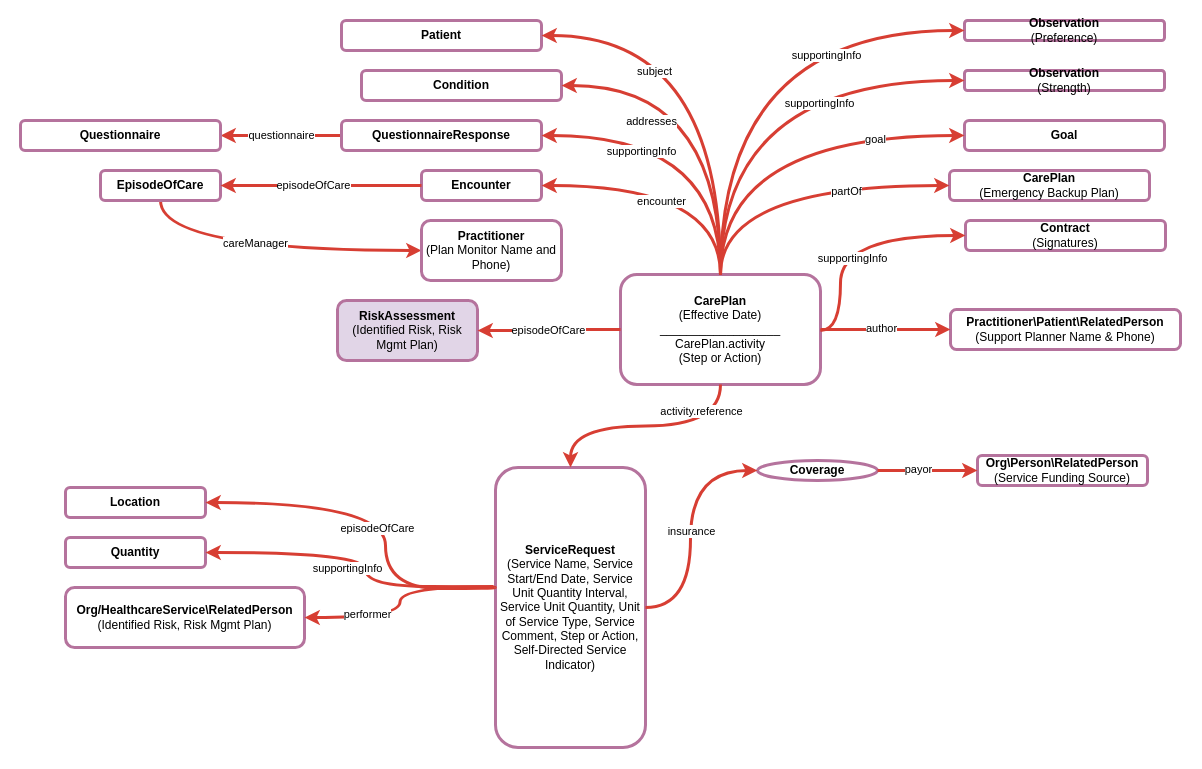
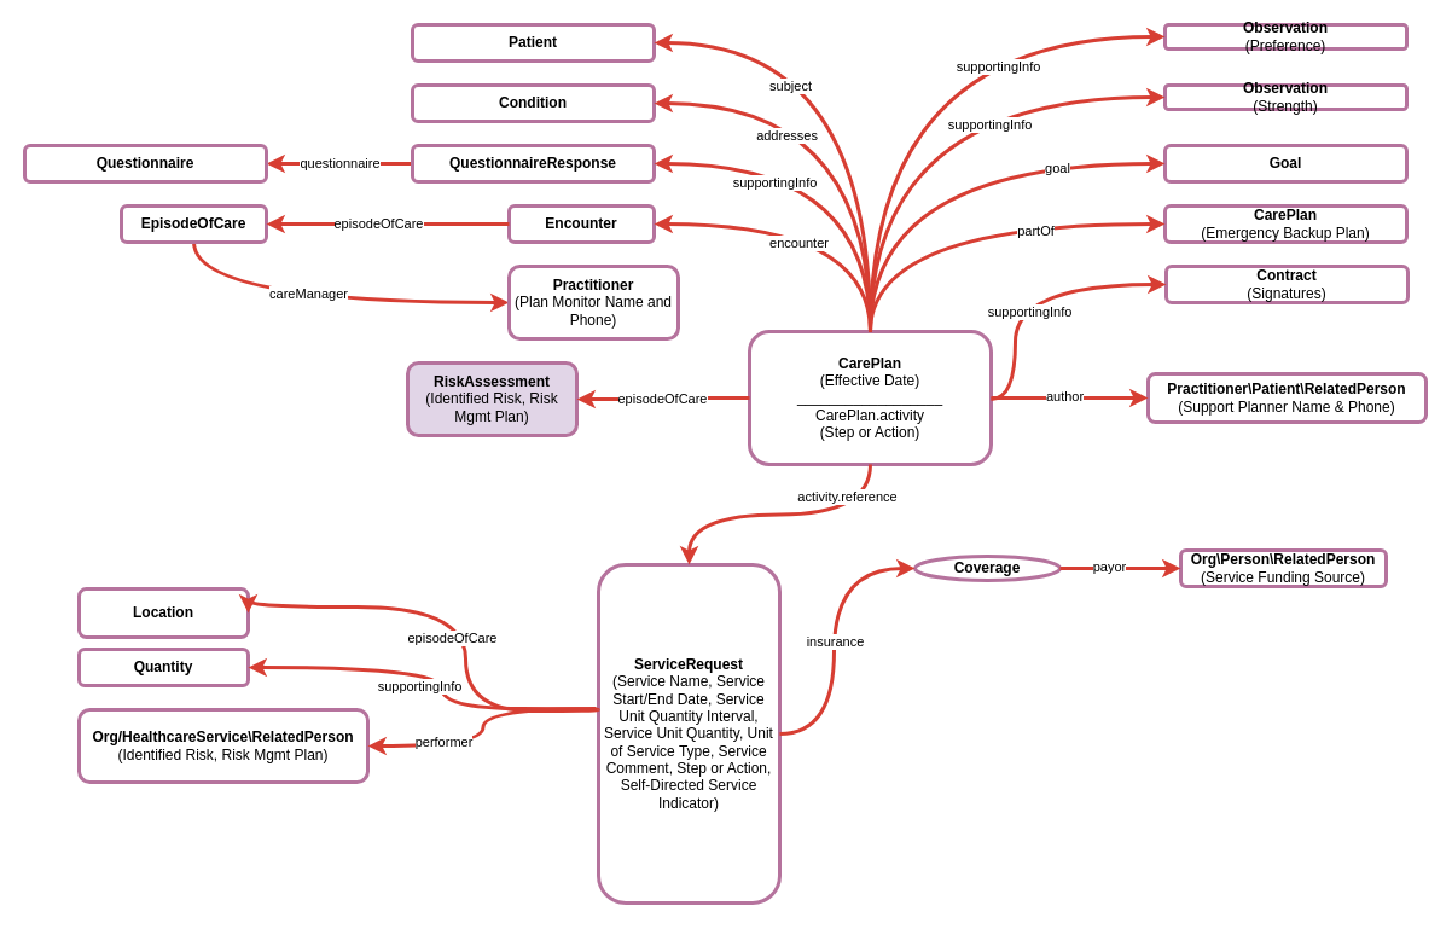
- <mxCell id="6" value="&lt;b&gt;Condition&lt;/b&gt;" style="rounded=1;whiteSpace=wrap;html=1;strokeWidth=3;strokeColor=#B5739D;" vertex="1" parent="1"><mxGeometry x="361" y="70" width="200" height="30" as="geometry" /></mxCell>
+ <mxCell id="6" value="&lt;b&gt;Condition&lt;/b&gt;" style="rounded=1;whiteSpace=wrap;html=1;strokeWidth=3;strokeColor=#B5739D;" vertex="1" parent="1"><mxGeometry x="341" y="70" width="200" height="30" as="geometry" /></mxCell>
- <mxCell id="30" value="&lt;b&gt;CarePlan&lt;/b&gt;&lt;br&gt;(Emergency Backup Plan)" style="rounded=1;whiteSpace=wrap;html=1;strokeWidth=3;strokeColor=#B5739D;" vertex="1" parent="1"><mxGeometry x="949" y="170" width="200" height="30" as="geometry" /></mxCell>
+ <mxCell id="30" value="&lt;b&gt;CarePlan&lt;/b&gt;&lt;br&gt;(Emergency Backup Plan)" style="rounded=1;whiteSpace=wrap;html=1;strokeWidth=3;strokeColor=#B5739D;" vertex="1" parent="1"><mxGeometry x="964" y="170" width="200" height="30" as="geometry" /></mxCell>
- <mxCell id="46" value="&lt;b&gt;Location&lt;/b&gt;" style="rounded=1;whiteSpace=wrap;html=1;strokeWidth=3;strokeColor=#B5739D;" vertex="1" parent="1"><mxGeometry x="65" y="487" width="140" height="30" as="geometry" /></mxCell>
+ <mxCell id="46" value="&lt;b&gt;Location&lt;/b&gt;" style="rounded=1;whiteSpace=wrap;html=1;strokeWidth=3;strokeColor=#B5739D;" vertex="1" parent="1"><mxGeometry x="65" y="487" width="140" height="40" as="geometry" /></mxCell>
